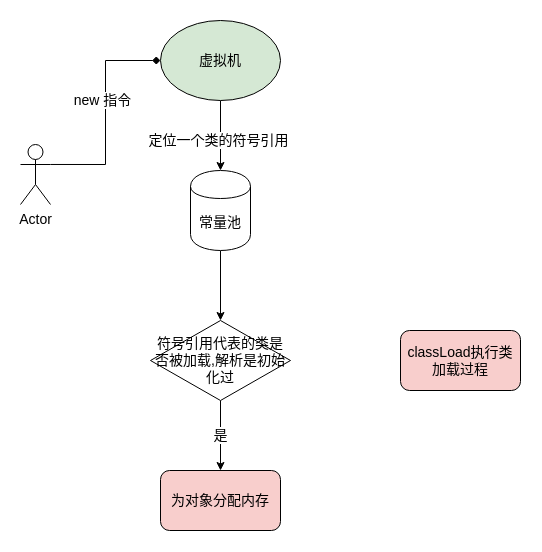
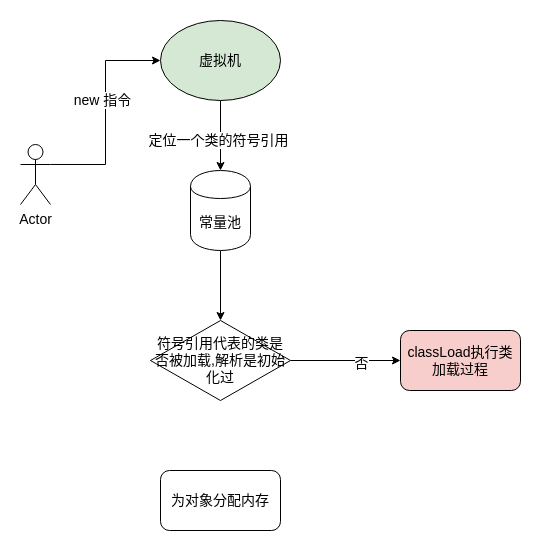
- <mxCell id="2" style="edgeStyle=orthogonalEdgeStyle;rounded=0;orthogonalLoop=1;jettySize=auto;html=1;exitX=1;exitY=0.333;exitDx=0;exitDy=0;exitPerimeter=0;entryX=0;entryY=0.5;entryDx=0;entryDy=0;fontSize=14;endArrow=diamond;" edge="1" parent="1" source="4" target="7"><mxGeometry relative="1" as="geometry" /></mxCell>
+ <mxCell id="2" style="edgeStyle=orthogonalEdgeStyle;rounded=0;orthogonalLoop=1;jettySize=auto;html=1;exitX=1;exitY=0.333;exitDx=0;exitDy=0;exitPerimeter=0;entryX=0;entryY=0.5;entryDx=0;entryDy=0;fontSize=14;" edge="1" parent="1" source="4" target="7"><mxGeometry relative="1" as="geometry" /></mxCell>
+ <mxCell id="10" style="edgeStyle=orthogonalEdgeStyle;rounded=0;orthogonalLoop=1;jettySize=auto;html=1;entryX=0;entryY=0.5;entryDx=0;entryDy=0;fontSize=14;" edge="1" parent="1" source="13" target="14"><mxGeometry relative="1" as="geometry" /></mxCell>
+ <mxCell id="11" value="否" style="text;html=1;align=center;verticalAlign=middle;resizable=0;points=[];labelBackgroundColor=#ffffff;fontSize=14;" vertex="1" connectable="0" parent="10"><mxGeometry x="0.273" y="-2" relative="1" as="geometry"><mxPoint as="offset" /></mxGeometry></mxCell>
- <mxCell id="12" value="是" style="edgeStyle=orthogonalEdgeStyle;rounded=0;orthogonalLoop=1;jettySize=auto;html=1;fontSize=14;" edge="1" parent="1" source="13" target="15"><mxGeometry relative="1" as="geometry" /></mxCell>
- <mxCell id="15" value="为对象分配内存" style="rounded=1;whiteSpace=wrap;html=1;fontSize=14;fillColor=#f8cecc;" vertex="1" parent="1"><mxGeometry x="160" y="470" width="120" height="60" as="geometry" /></mxCell>
+ <mxCell id="15" value="为对象分配内存" style="rounded=1;whiteSpace=wrap;html=1;fontSize=14;" vertex="1" parent="1"><mxGeometry x="160" y="470" width="120" height="60" as="geometry" /></mxCell>
